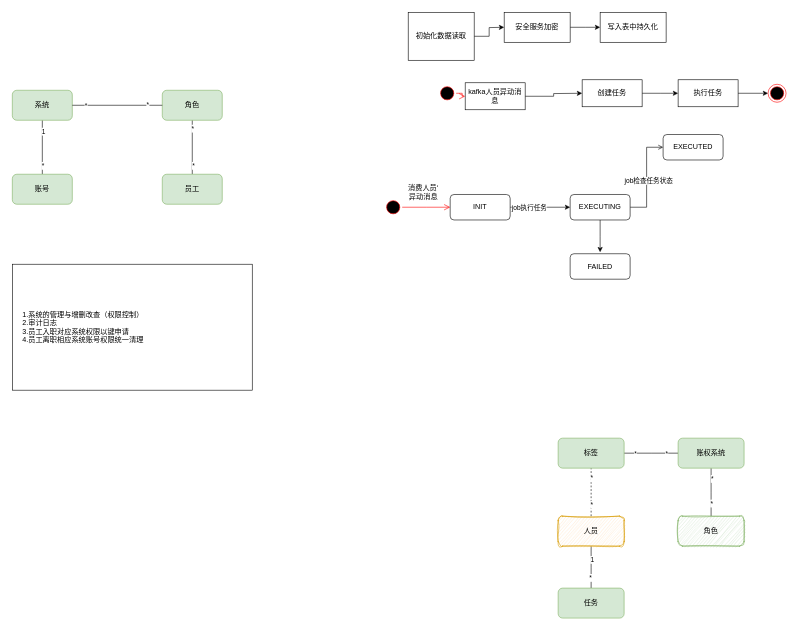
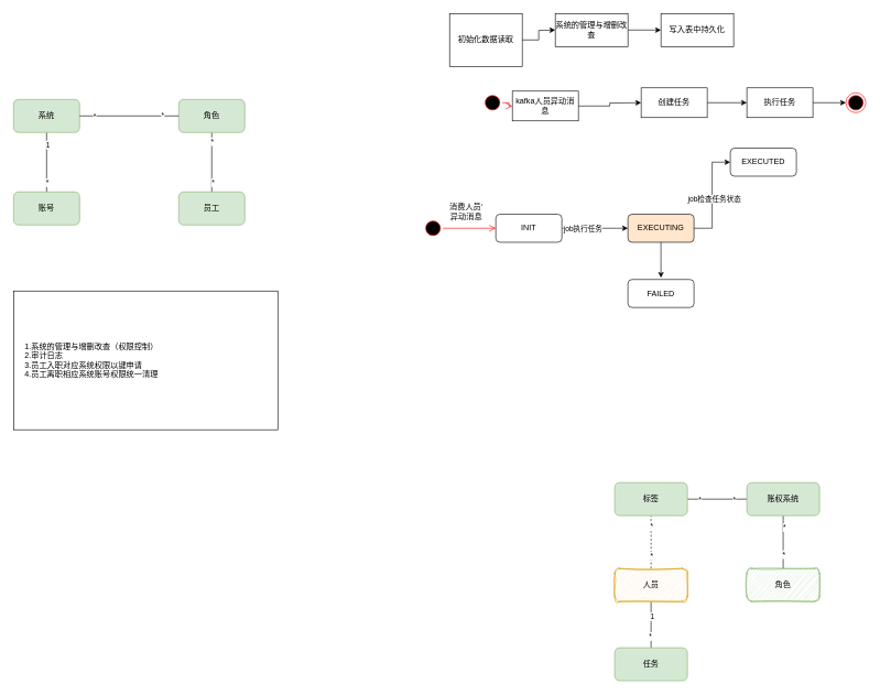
- <mxCell id="29" value="安全服务加密" style="html=1;whiteSpace=wrap;" vertex="1" parent="1"><mxGeometry x="840" y="20" width="110" height="50" as="geometry" /></mxCell>
+ <mxCell id="29" value="系统的管理与增删改查" style="html=1;whiteSpace=wrap;" vertex="1" parent="1"><mxGeometry x="840" y="20" width="110" height="50" as="geometry" /></mxCell>
- <mxCell id="38" style="edgeStyle=orthogonalEdgeStyle;rounded=0;orthogonalLoop=1;jettySize=auto;html=1;exitX=1;exitY=0.5;exitDx=0;exitDy=0;entryX=0;entryY=0.5;entryDx=0;entryDy=0;endArrow=open;" edge="1" parent="1" source="40" target="41"><mxGeometry relative="1" as="geometry" /></mxCell>
+ <mxCell id="38" style="edgeStyle=orthogonalEdgeStyle;rounded=0;orthogonalLoop=1;jettySize=auto;html=1;exitX=1;exitY=0.5;exitDx=0;exitDy=0;entryX=0;entryY=0.5;entryDx=0;entryDy=0;" edge="1" parent="1" source="40" target="41"><mxGeometry relative="1" as="geometry" /></mxCell>
- <mxCell id="40" value="EXECUTING" style="rounded=1;whiteSpace=wrap;html=1;" vertex="1" parent="1"><mxGeometry x="950" y="323.75" width="100" height="42.5" as="geometry" /></mxCell>
+ <mxCell id="40" value="EXECUTING" style="rounded=1;whiteSpace=wrap;html=1;fillColor=#ffe6cc;" vertex="1" parent="1"><mxGeometry x="950" y="323.75" width="100" height="42.5" as="geometry" /></mxCell>
